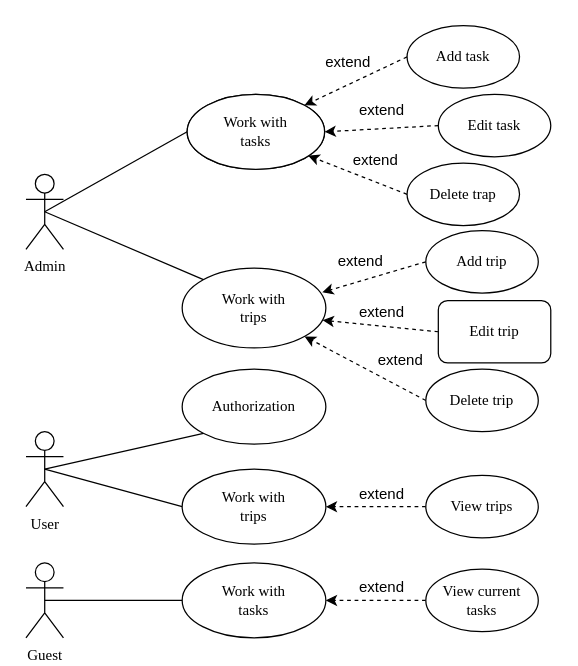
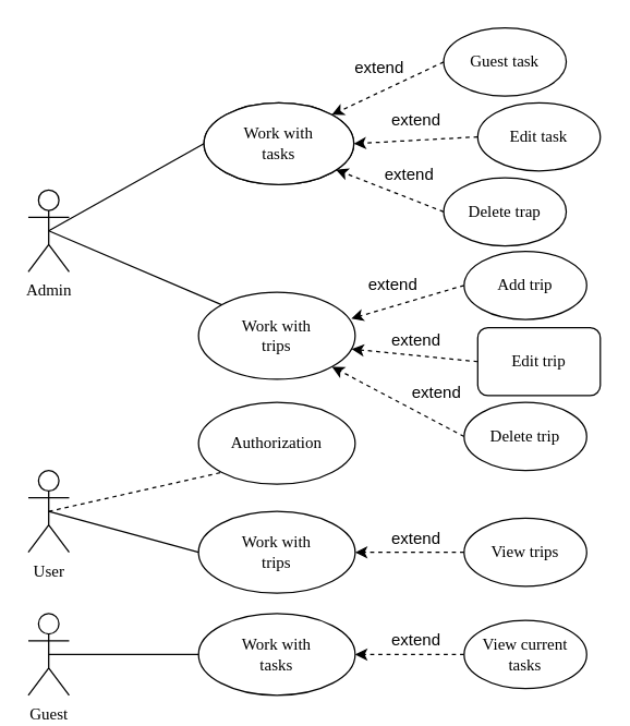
- <mxCell id="12" value="&lt;font style=&quot;font-size: 12px&quot;&gt;Add task&lt;br&gt;&lt;/font&gt;" style="ellipse;whiteSpace=wrap;html=1;fontFamily=Tahoma;" parent="1" vertex="1"><mxGeometry x="325" y="20" width="90" height="50" as="geometry" /></mxCell>
+ <mxCell id="12" value="&lt;font style=&quot;font-size: 12px&quot;&gt;Guest task&lt;br&gt;&lt;/font&gt;" style="ellipse;whiteSpace=wrap;html=1;fontFamily=Tahoma;" parent="1" vertex="1"><mxGeometry x="325" y="20" width="90" height="50" as="geometry" /></mxCell>
- <mxCell id="34" style="edgeStyle=none;rounded=0;orthogonalLoop=1;jettySize=auto;html=1;exitX=0.5;exitY=0.5;exitDx=0;exitDy=0;exitPerimeter=0;fontFamily=Tahoma;entryX=0;entryY=1;entryDx=0;entryDy=0;endArrow=none;endFill=0;" parent="1" source="6" target="33" edge="1"><mxGeometry relative="1" as="geometry"><mxPoint x="150" y="335" as="targetPoint" /><mxPoint x="40" y="335" as="sourcePoint" /></mxGeometry></mxCell>
+ <mxCell id="34" style="edgeStyle=none;rounded=0;orthogonalLoop=1;jettySize=auto;html=1;exitX=0.5;exitY=0.5;exitDx=0;exitDy=0;exitPerimeter=0;fontFamily=Tahoma;entryX=0;entryY=1;entryDx=0;entryDy=0;endArrow=none;endFill=0;dashed=1;" parent="1" source="6" target="33" edge="1"><mxGeometry relative="1" as="geometry"><mxPoint x="150" y="335" as="targetPoint" /><mxPoint x="40" y="335" as="sourcePoint" /></mxGeometry></mxCell>
